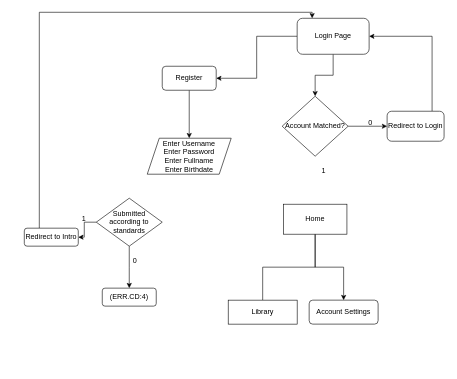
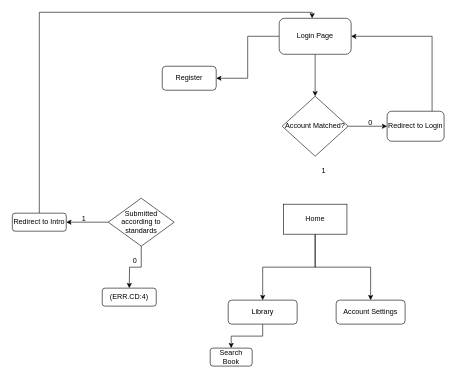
- <mxCell id="4" value="Login Page" style="rounded=1;whiteSpace=wrap;html=1;" vertex="1" parent="1"><mxGeometry x="495" y="30" width="120" height="60" as="geometry" /></mxCell>
+ <mxCell id="4" value="Login Page" style="rounded=1;whiteSpace=wrap;html=1;" vertex="1" parent="1"><mxGeometry x="465" y="30" width="120" height="60" as="geometry" /></mxCell>
- <mxCell id="7" style="edgeStyle=orthogonalEdgeStyle;rounded=0;orthogonalLoop=1;jettySize=auto;html=1;entryX=0.5;entryY=0;entryDx=0;entryDy=0;" edge="1" parent="1" source="8" target="18"><mxGeometry relative="1" as="geometry" /></mxCell>
- <mxCell id="18" value="Enter Username&lt;br&gt;Enter Password&lt;br&gt;Enter Fullname&lt;br&gt;Enter Birthdate" style="shape=parallelogram;perimeter=parallelogramPerimeter;whiteSpace=wrap;html=1;fixedSize=1;" vertex="1" parent="1"><mxGeometry x="245" y="230" width="140" height="60" as="geometry" /></mxCell>
- <mxCell id="21" value="Submitted according to standards" style="rhombus;whiteSpace=wrap;html=1;" vertex="1" parent="1"><mxGeometry x="160" y="330" width="110" height="80" as="geometry" /></mxCell>
+ <mxCell id="21" value="Submitted according to standards" style="rhombus;whiteSpace=wrap;html=1;" vertex="1" parent="1"><mxGeometry x="180" y="330" width="110" height="80" as="geometry" /></mxCell>
- <mxCell id="23" value="Redirect to Intro" style="rounded=1;whiteSpace=wrap;html=1;" vertex="1" parent="1"><mxGeometry x="40" y="380" width="90" height="30" as="geometry" /></mxCell>
+ <mxCell id="23" value="Redirect to Intro" style="rounded=1;whiteSpace=wrap;html=1;" vertex="1" parent="1"><mxGeometry x="20" y="355" width="90" height="30" as="geometry" /></mxCell>
- <mxCell id="9" style="edgeStyle=orthogonalEdgeStyle;rounded=0;orthogonalLoop=1;jettySize=auto;html=1;entryX=0.5;entryY=0;entryDx=0;entryDy=0;endArrow=none;" edge="1" parent="1" source="11" target="15"><mxGeometry relative="1" as="geometry"><Array as="points"><mxPoint x="525" y="445" /><mxPoint x="438" y="445" /></Array></mxGeometry></mxCell>
+ <mxCell id="9" style="edgeStyle=orthogonalEdgeStyle;rounded=0;orthogonalLoop=1;jettySize=auto;html=1;entryX=0.5;entryY=0;entryDx=0;entryDy=0;" edge="1" parent="1" source="11" target="15"><mxGeometry relative="1" as="geometry"><Array as="points"><mxPoint x="525" y="445" /><mxPoint x="438" y="445" /></Array></mxGeometry></mxCell>
- <mxCell id="15" value="Library" style="whiteSpace=wrap;html=1;rounded=0;" vertex="1" parent="1"><mxGeometry x="380" y="500" width="115" height="40" as="geometry" /></mxCell>
+ <mxCell id="15" value="Library" style="rounded=1;whiteSpace=wrap;html=1;" vertex="1" parent="1"><mxGeometry x="380" y="500" width="115" height="40" as="geometry" /></mxCell>
- <mxCell id="16" value="Account Settings" style="rounded=1;whiteSpace=wrap;html=1;" vertex="1" parent="1"><mxGeometry x="515" y="500" width="115" height="40" as="geometry" /></mxCell>
+ <mxCell id="16" value="Account Settings" style="rounded=1;whiteSpace=wrap;html=1;" vertex="1" parent="1"><mxGeometry x="560" y="500" width="115" height="40" as="geometry" /></mxCell>
+ <mxCell id="14" style="edgeStyle=orthogonalEdgeStyle;rounded=0;orthogonalLoop=1;jettySize=auto;html=1;entryX=0.5;entryY=0;entryDx=0;entryDy=0;" edge="1" parent="1" source="15" target="17"><mxGeometry relative="1" as="geometry" /></mxCell>
+ <mxCell id="17" value="Search Book" style="rounded=1;whiteSpace=wrap;html=1;" vertex="1" parent="1"><mxGeometry x="350" y="580" width="70" height="30" as="geometry" /></mxCell>
